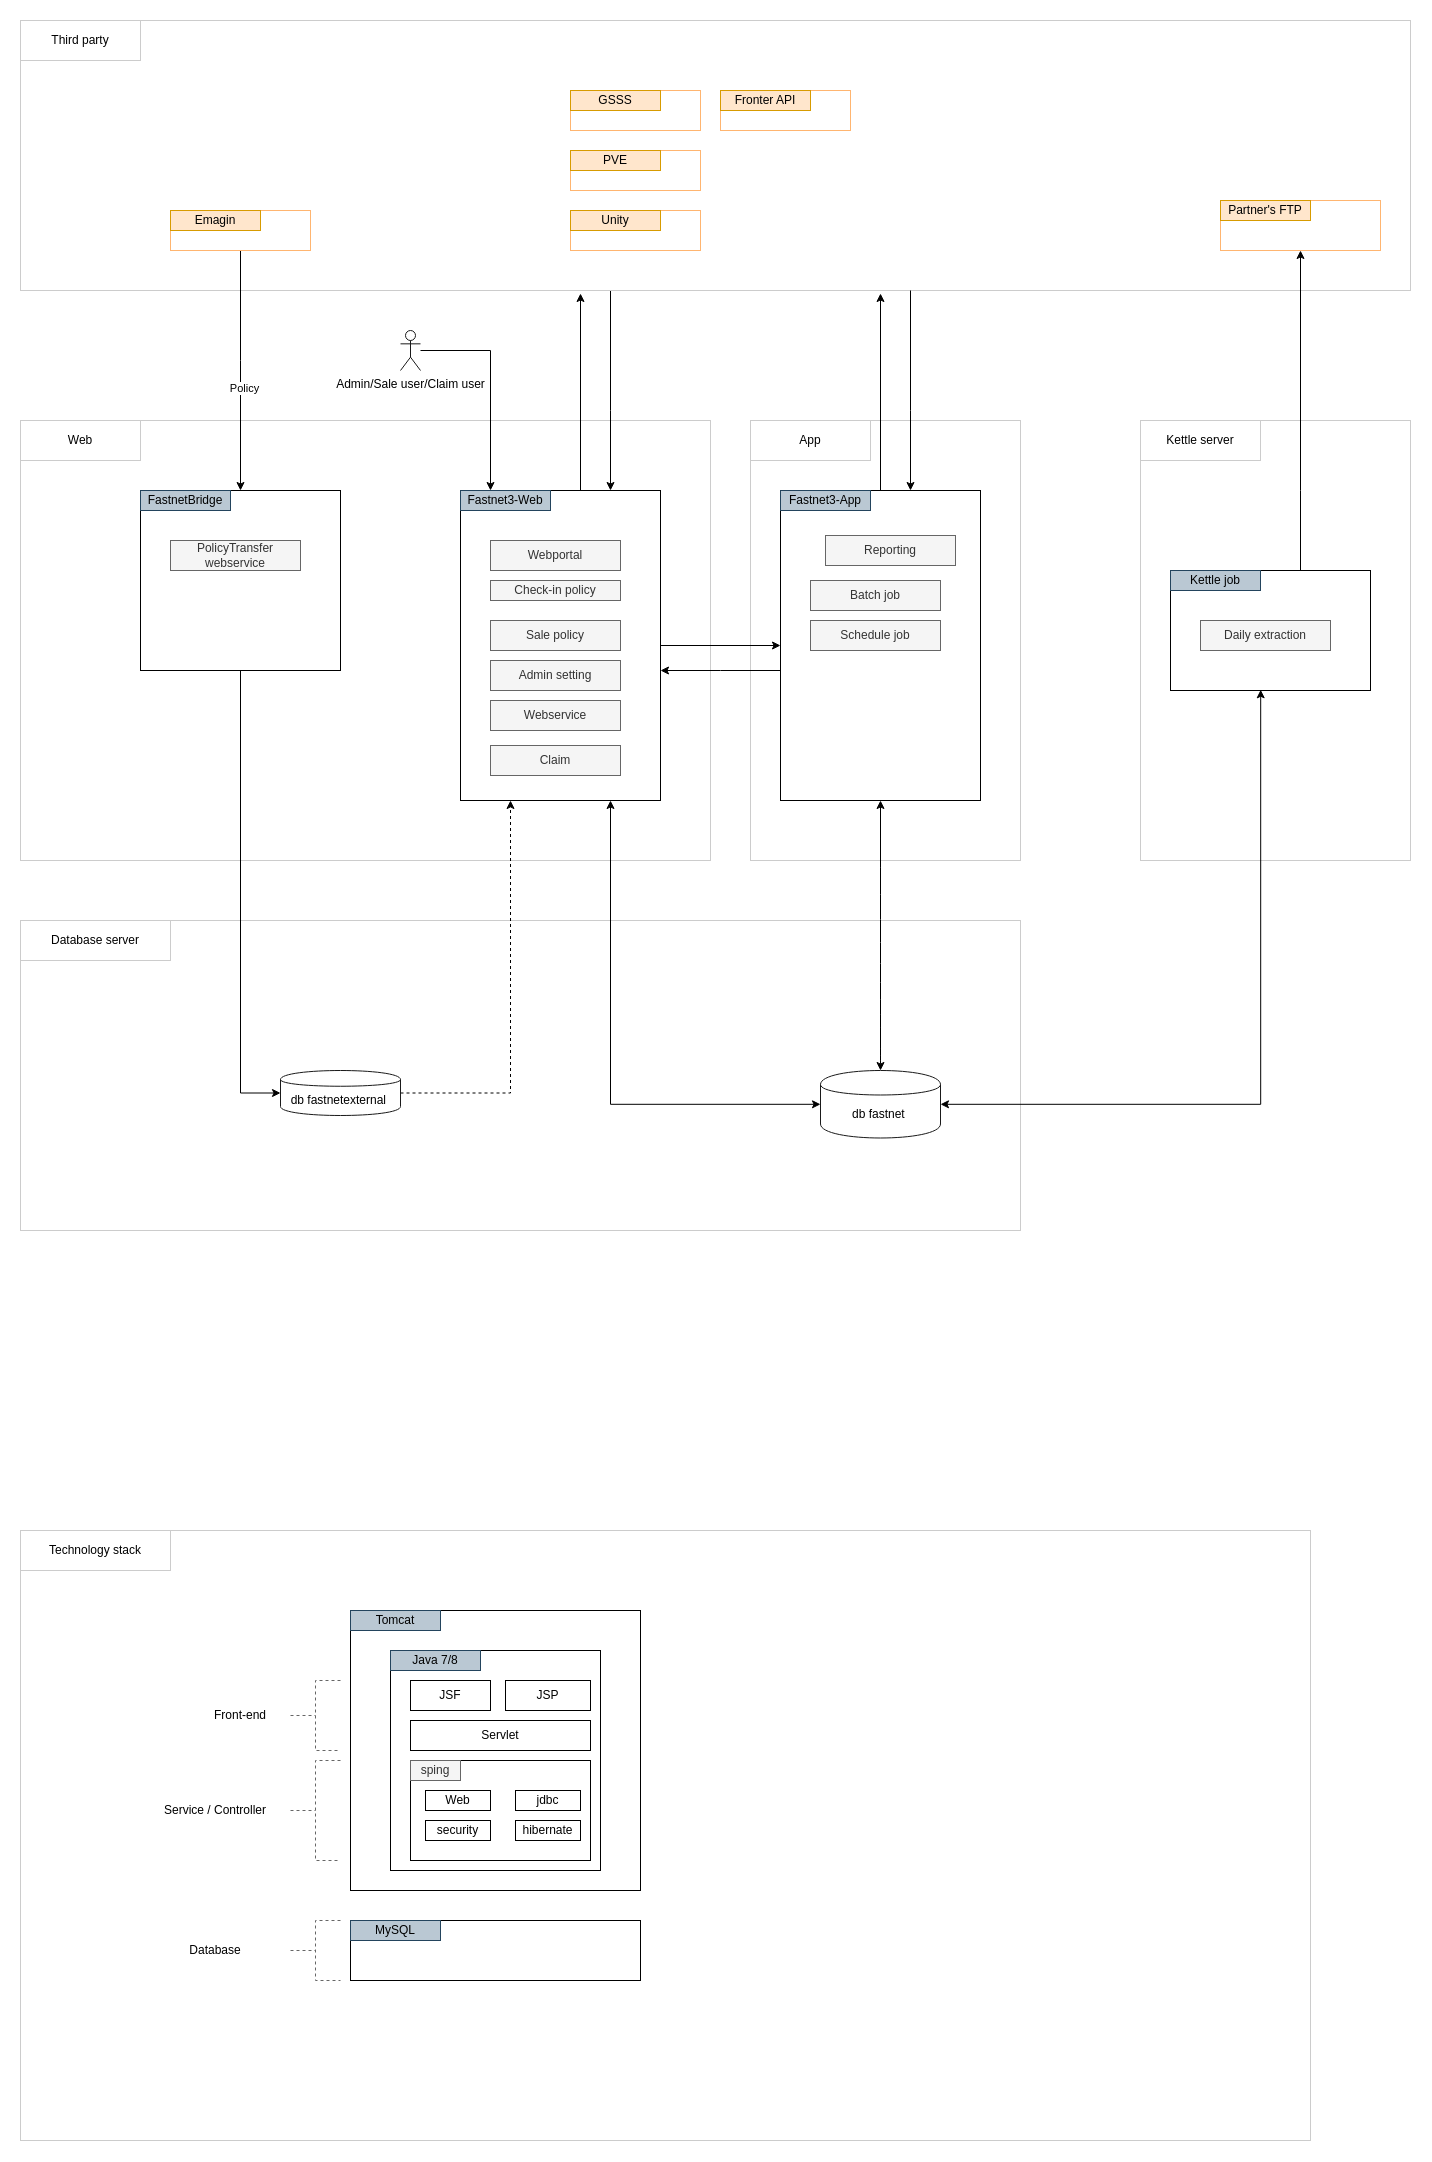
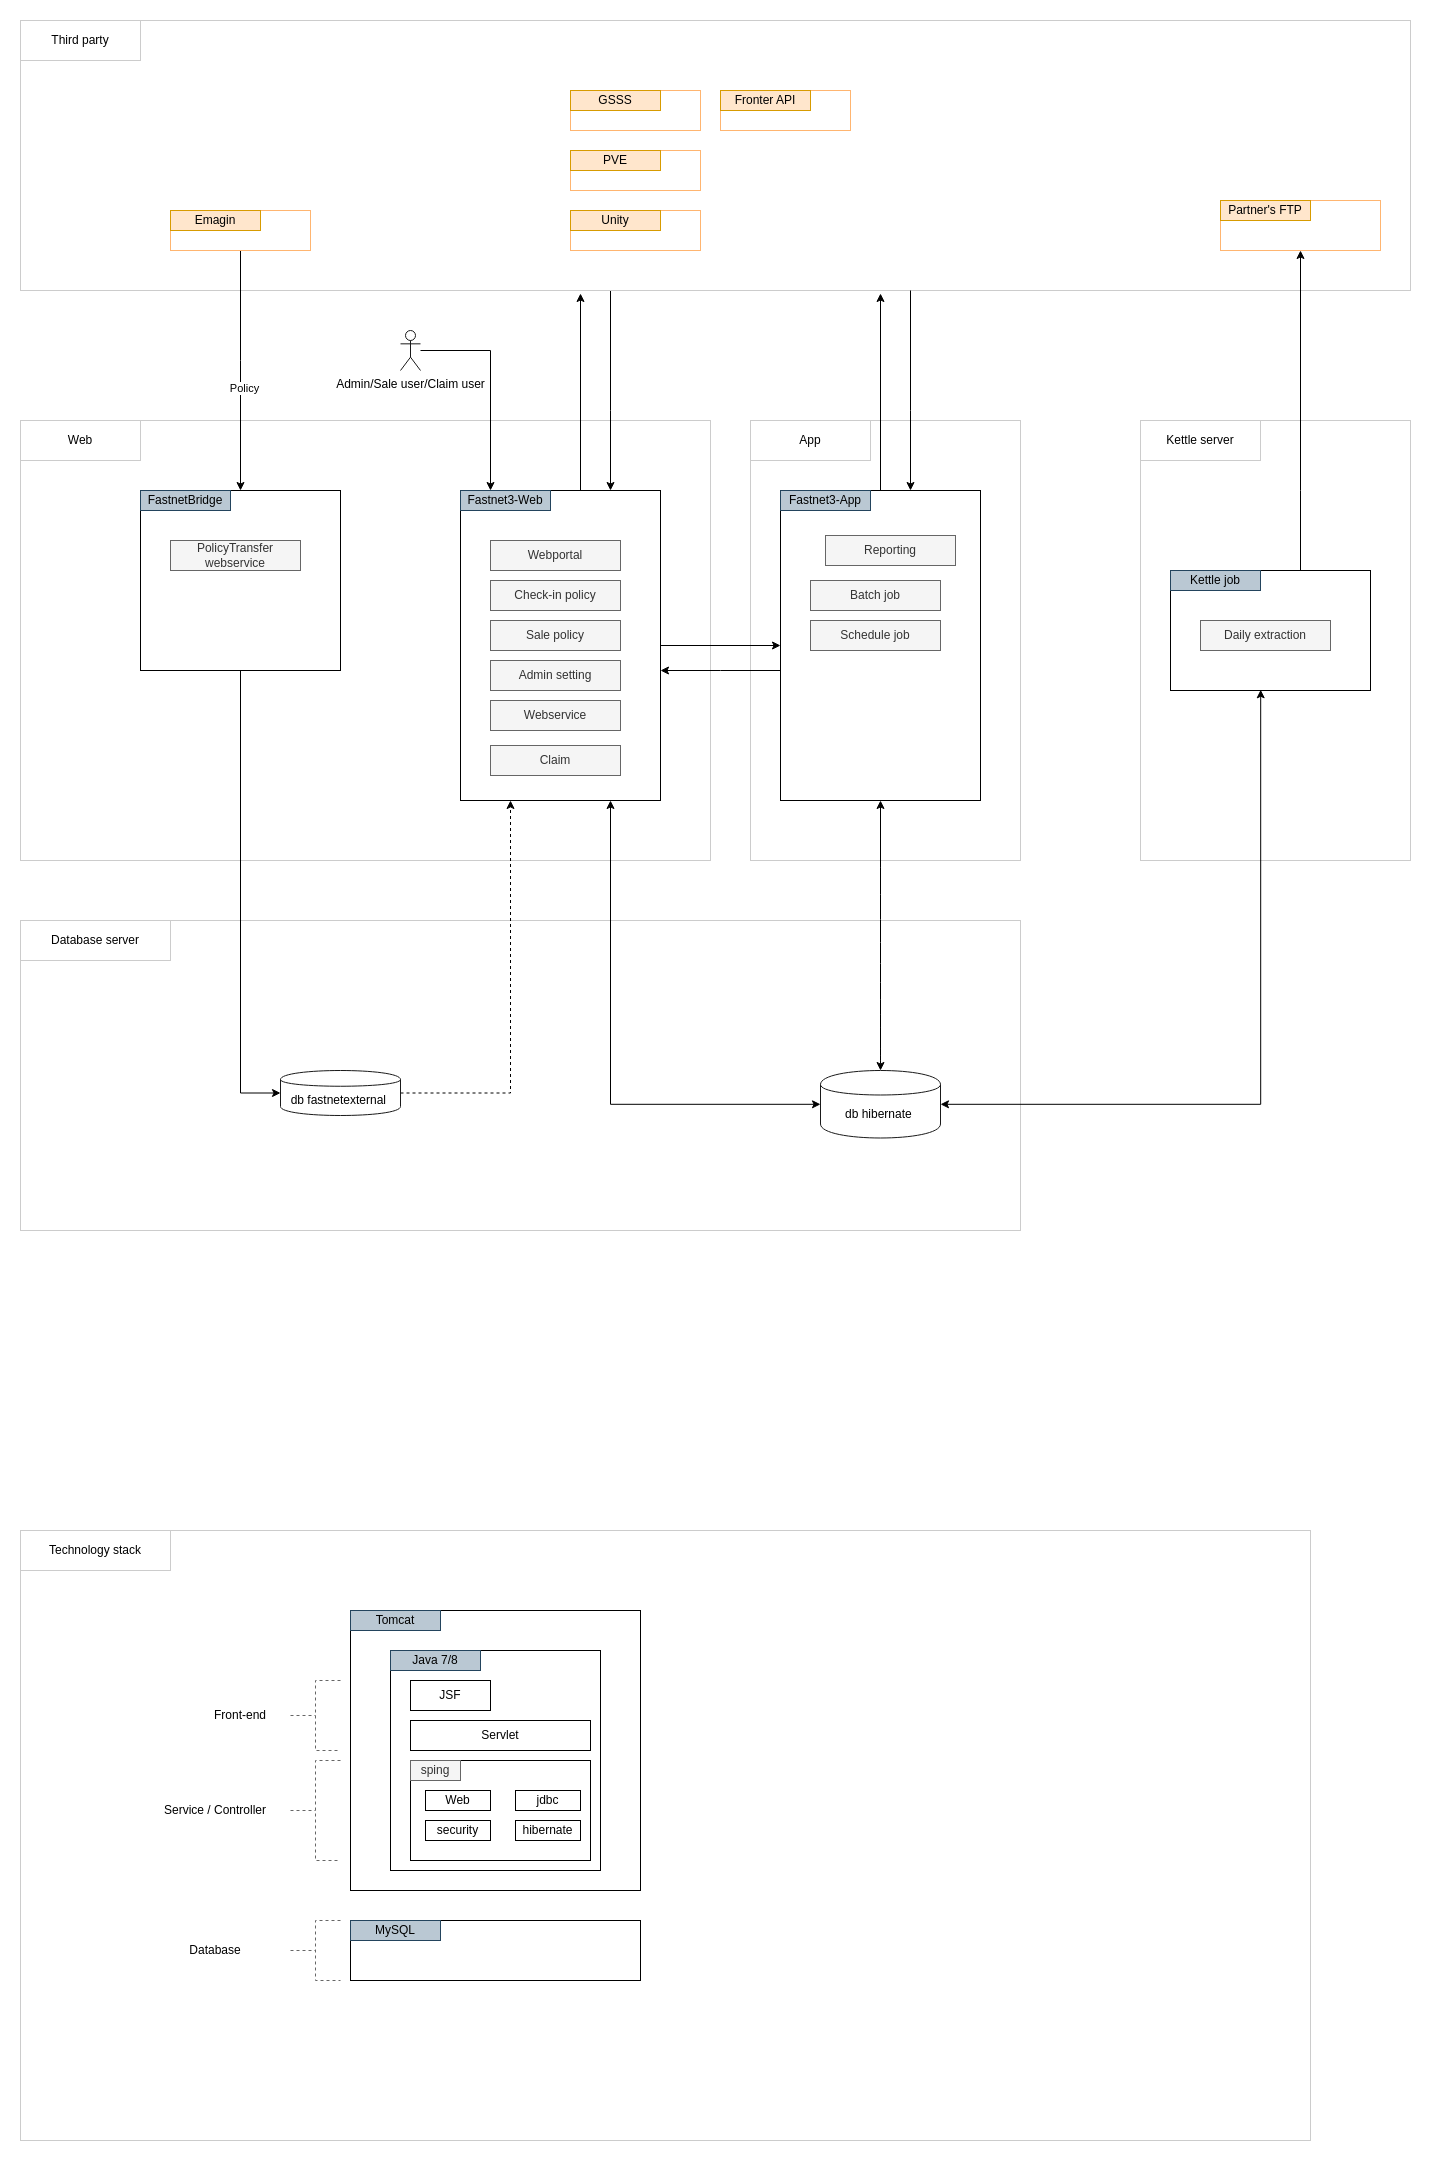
- <mxCell id="23" value="Check-in policy" style="rounded=0;whiteSpace=wrap;html=1;fillColor=#f5f5f5;strokeColor=#666666;fontColor=#333333;" parent="1" vertex="1"><mxGeometry x="490" y="580" width="130" height="20" as="geometry" /></mxCell>
+ <mxCell id="23" value="Check-in policy" style="rounded=0;whiteSpace=wrap;html=1;fillColor=#f5f5f5;strokeColor=#666666;fontColor=#333333;" parent="1" vertex="1"><mxGeometry x="490" y="580" width="130" height="30" as="geometry" /></mxCell>
- <mxCell id="46" value="db fastnet&amp;nbsp;" style="shape=cylinder;whiteSpace=wrap;html=1;boundedLbl=1;backgroundOutline=1;strokeColor=#1A1A1A;" parent="1" vertex="1"><mxGeometry x="820" y="1070" width="120" height="67.5" as="geometry" /></mxCell>
+ <mxCell id="46" value="db hibernate&amp;nbsp;" style="shape=cylinder;whiteSpace=wrap;html=1;boundedLbl=1;backgroundOutline=1;strokeColor=#1A1A1A;" parent="1" vertex="1"><mxGeometry x="820" y="1070" width="120" height="67.5" as="geometry" /></mxCell>
- <mxCell id="71" value="JSP" style="rounded=0;whiteSpace=wrap;html=1;" parent="1" vertex="1"><mxGeometry x="505" y="1680" width="85" height="30" as="geometry" /></mxCell>
